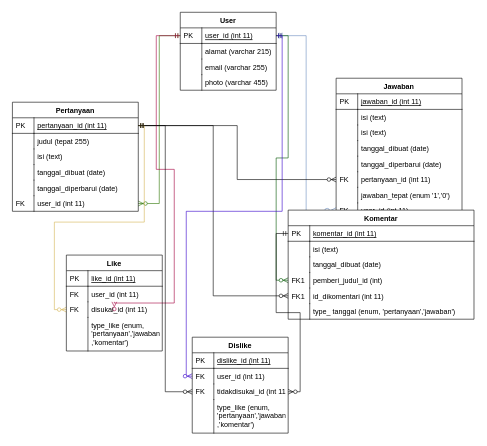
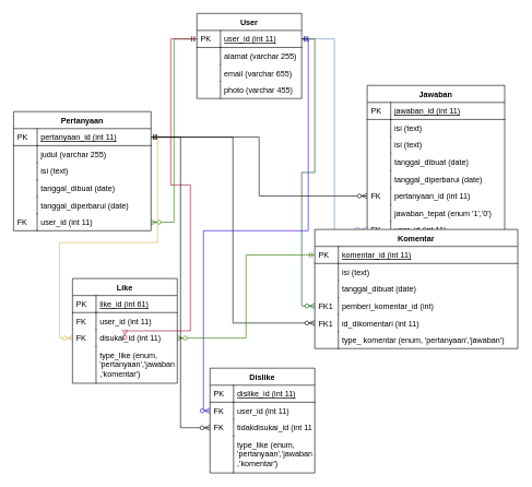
- <mxCell id="26" value="alamat (varchar 215)&#10; " style="shape=partialRectangle;top=0;left=0;right=0;bottom=0;align=left;verticalAlign=top;fillColor=none;spacingLeft=40;spacingRight=4;overflow=hidden;rotatable=0;points=[[0,0.5],[1,0.5]];portConstraint=eastwest;dropTarget=0;rounded=0;shadow=0;strokeWidth=1;" parent="23" vertex="1"><mxGeometry y="52" width="160" height="26" as="geometry" /></mxCell>
+ <mxCell id="26" value="alamat (varchar 255)&#10; " style="shape=partialRectangle;top=0;left=0;right=0;bottom=0;align=left;verticalAlign=top;fillColor=none;spacingLeft=40;spacingRight=4;overflow=hidden;rotatable=0;points=[[0,0.5],[1,0.5]];portConstraint=eastwest;dropTarget=0;rounded=0;shadow=0;strokeWidth=1;" parent="23" vertex="1"><mxGeometry y="52" width="160" height="26" as="geometry" /></mxCell>
- <mxCell id="28" value="email (varchar 255)" style="shape=partialRectangle;top=0;left=0;right=0;bottom=0;align=left;verticalAlign=top;fillColor=none;spacingLeft=40;spacingRight=4;overflow=hidden;rotatable=0;points=[[0,0.5],[1,0.5]];portConstraint=eastwest;dropTarget=0;rounded=0;shadow=0;strokeWidth=1;" vertex="1" parent="23"><mxGeometry y="78" width="160" height="26" as="geometry" /></mxCell>
+ <mxCell id="28" value="email (varchar 655)" style="shape=partialRectangle;top=0;left=0;right=0;bottom=0;align=left;verticalAlign=top;fillColor=none;spacingLeft=40;spacingRight=4;overflow=hidden;rotatable=0;points=[[0,0.5],[1,0.5]];portConstraint=eastwest;dropTarget=0;rounded=0;shadow=0;strokeWidth=1;" vertex="1" parent="23"><mxGeometry y="78" width="160" height="26" as="geometry" /></mxCell>
- <mxCell id="13" value="judul (tepat 255)&#10; " style="shape=partialRectangle;top=0;left=0;right=0;bottom=0;align=left;verticalAlign=top;fillColor=none;spacingLeft=40;spacingRight=4;overflow=hidden;rotatable=0;points=[[0,0.5],[1,0.5]];portConstraint=eastwest;dropTarget=0;rounded=0;shadow=0;strokeWidth=1;" vertex="1" parent="10"><mxGeometry y="52" width="210" height="26" as="geometry" /></mxCell>
+ <mxCell id="13" value="judul (varchar 255)&#10; " style="shape=partialRectangle;top=0;left=0;right=0;bottom=0;align=left;verticalAlign=top;fillColor=none;spacingLeft=40;spacingRight=4;overflow=hidden;rotatable=0;points=[[0,0.5],[1,0.5]];portConstraint=eastwest;dropTarget=0;rounded=0;shadow=0;strokeWidth=1;" vertex="1" parent="10"><mxGeometry y="52" width="210" height="26" as="geometry" /></mxCell>
- <mxCell id="60" value="like_id (int 11)" style="shape=partialRectangle;top=0;left=0;right=0;bottom=1;align=left;verticalAlign=top;fillColor=none;spacingLeft=40;spacingRight=4;overflow=hidden;rotatable=0;points=[[0,0.5],[1,0.5]];portConstraint=eastwest;dropTarget=0;rounded=0;shadow=0;strokeWidth=1;fontStyle=4" vertex="1" parent="59"><mxGeometry y="26" width="160" height="26" as="geometry" /></mxCell>
+ <mxCell id="60" value="like_id (int 61)" style="shape=partialRectangle;top=0;left=0;right=0;bottom=1;align=left;verticalAlign=top;fillColor=none;spacingLeft=40;spacingRight=4;overflow=hidden;rotatable=0;points=[[0,0.5],[1,0.5]];portConstraint=eastwest;dropTarget=0;rounded=0;shadow=0;strokeWidth=1;fontStyle=4" vertex="1" parent="59"><mxGeometry y="26" width="160" height="26" as="geometry" /></mxCell>
- <mxCell id="77" value="pemberi_judul_id (int)" style="shape=partialRectangle;top=0;left=0;right=0;bottom=0;align=left;verticalAlign=top;fillColor=none;spacingLeft=40;spacingRight=4;overflow=hidden;rotatable=0;points=[[0,0.5],[1,0.5]];portConstraint=eastwest;dropTarget=0;rounded=0;shadow=0;strokeWidth=1;" vertex="1" parent="70"><mxGeometry y="104" width="310" height="26" as="geometry" /></mxCell>
+ <mxCell id="77" value="pemberi_komentar_id (int)" style="shape=partialRectangle;top=0;left=0;right=0;bottom=0;align=left;verticalAlign=top;fillColor=none;spacingLeft=40;spacingRight=4;overflow=hidden;rotatable=0;points=[[0,0.5],[1,0.5]];portConstraint=eastwest;dropTarget=0;rounded=0;shadow=0;strokeWidth=1;" vertex="1" parent="70"><mxGeometry y="104" width="310" height="26" as="geometry" /></mxCell>
+ <mxCell id="58" style="edgeStyle=orthogonalEdgeStyle;rounded=0;orthogonalLoop=1;jettySize=auto;html=1;entryX=1;entryY=0.5;entryDx=0;entryDy=0;startArrow=ERmandOne;startFill=0;endArrow=ERzeroToMany;endFill=1;strokeColor=#2D7600;fillColor=#60a917;" edge="1" parent="1" source="71" target="64"><mxGeometry relative="1" as="geometry" /></mxCell>
- <mxCell id="81" value="type_ tanggal (enum, 'pertanyaan','jawaban')" style="shape=partialRectangle;top=0;left=0;right=0;bottom=0;align=left;verticalAlign=top;fillColor=none;spacingLeft=40;spacingRight=4;overflow=hidden;rotatable=0;points=[[0,0.5],[1,0.5]];portConstraint=eastwest;dropTarget=0;rounded=0;shadow=0;strokeWidth=1;" vertex="1" parent="70"><mxGeometry y="156" width="310" height="26" as="geometry" /></mxCell>
+ <mxCell id="81" value="type_ komentar (enum, 'pertanyaan','jawaban')" style="shape=partialRectangle;top=0;left=0;right=0;bottom=0;align=left;verticalAlign=top;fillColor=none;spacingLeft=40;spacingRight=4;overflow=hidden;rotatable=0;points=[[0,0.5],[1,0.5]];portConstraint=eastwest;dropTarget=0;rounded=0;shadow=0;strokeWidth=1;" vertex="1" parent="70"><mxGeometry y="156" width="310" height="26" as="geometry" /></mxCell>
- <mxCell id="69" style="edgeStyle=orthogonalEdgeStyle;rounded=0;orthogonalLoop=1;jettySize=auto;html=1;entryX=1;entryY=0.5;entryDx=0;entryDy=0;startArrow=ERmandOne;startFill=0;endArrow=ERzeroToMany;endFill=1;strokeColor=#000000;" edge="1" parent="1" source="71" target="54"><mxGeometry relative="1" as="geometry" /></mxCell>
